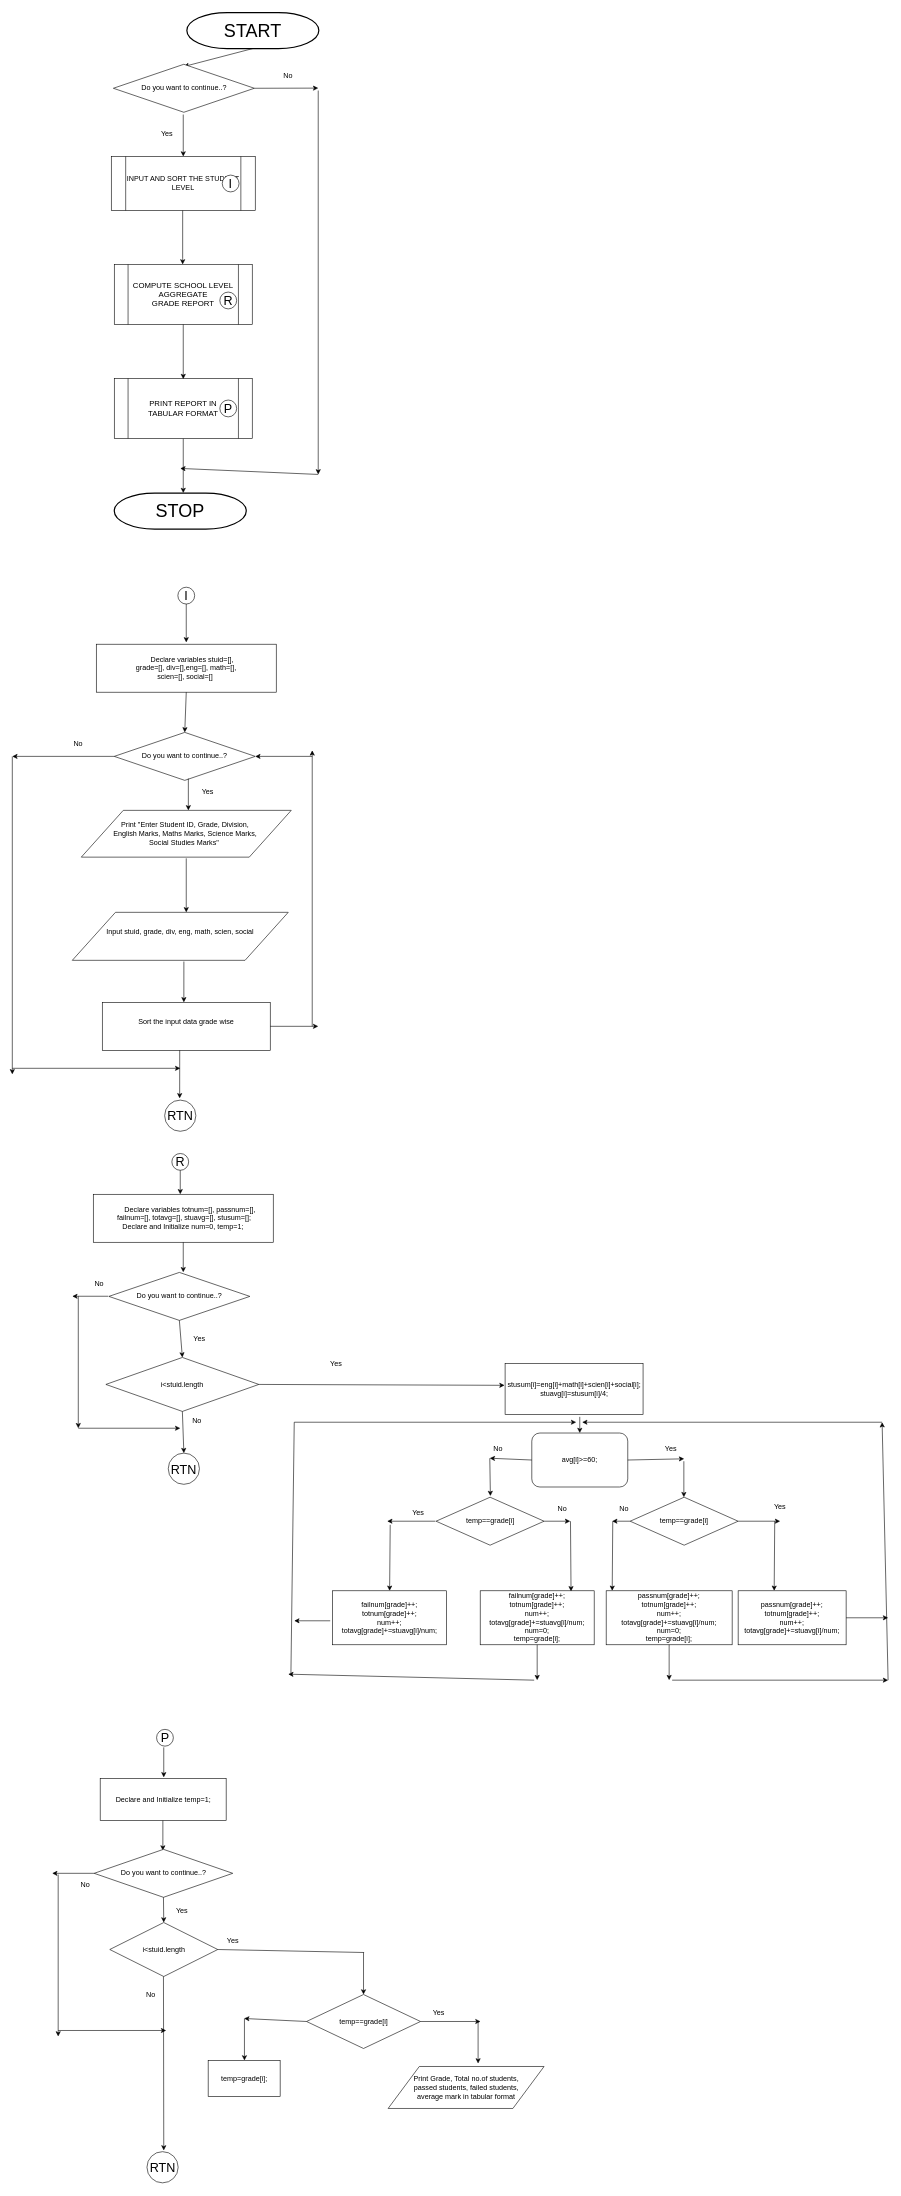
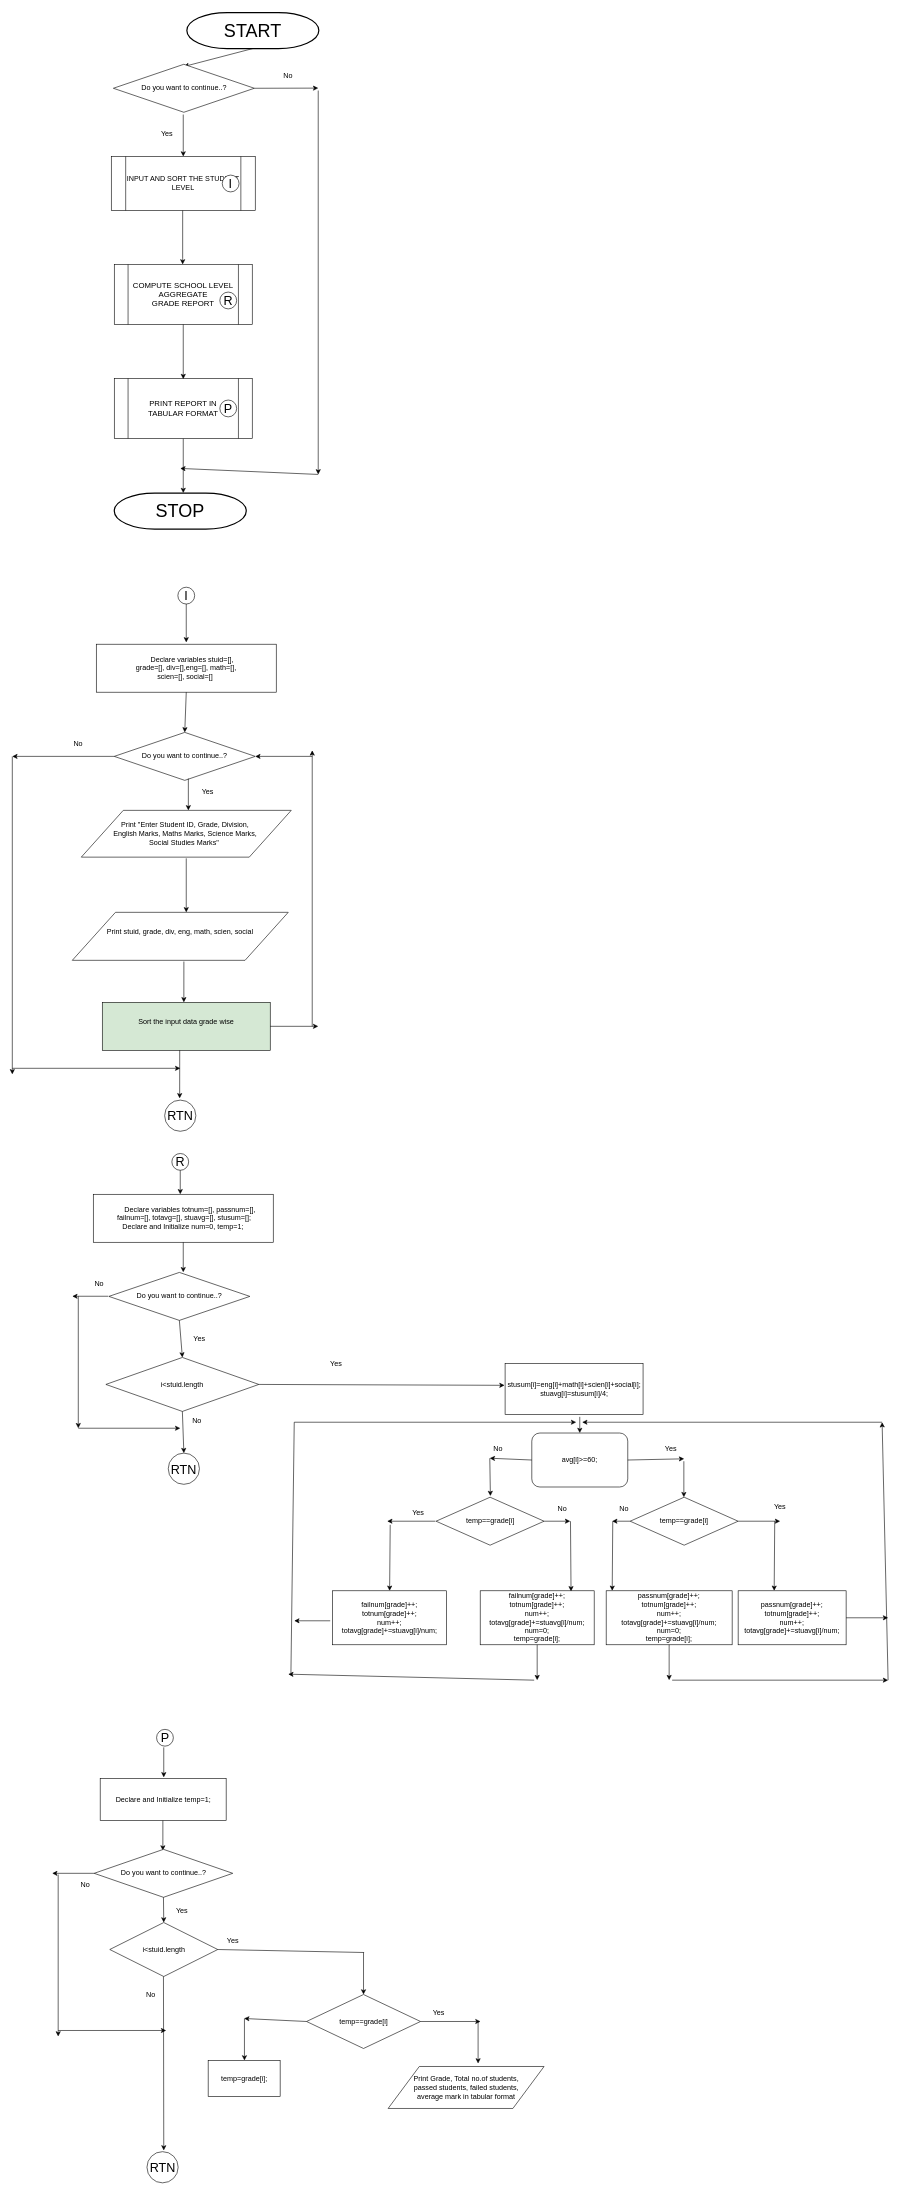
- <mxCell id="13" value="Input stuid, grade, div, eng, math, scien, social &lt;br&gt;&amp;nbsp;" style="shape=parallelogram;perimeter=parallelogramPerimeter;whiteSpace=wrap;html=1;" parent="1" vertex="1"><mxGeometry x="120" y="1520" width="360" height="80" as="geometry" /></mxCell>
+ <mxCell id="13" value="Print stuid, grade, div, eng, math, scien, social &lt;br&gt;&amp;nbsp;" style="shape=parallelogram;perimeter=parallelogramPerimeter;whiteSpace=wrap;html=1;" parent="1" vertex="1"><mxGeometry x="120" y="1520" width="360" height="80" as="geometry" /></mxCell>
- <mxCell id="25" value="&lt;span style=&quot;white-space: normal&quot;&gt;Sort the input data grade wise &lt;br&gt;&lt;br&gt;&lt;/span&gt;" style="rounded=0;whiteSpace=wrap;html=1;" parent="1" vertex="1"><mxGeometry x="170" y="1670" width="280" height="80" as="geometry" /></mxCell>
+ <mxCell id="25" value="&lt;span style=&quot;white-space: normal&quot;&gt;Sort the input data grade wise &lt;br&gt;&lt;br&gt;&lt;/span&gt;" style="rounded=0;whiteSpace=wrap;html=1;fillColor=#d5e8d4;" parent="1" vertex="1"><mxGeometry x="170" y="1670" width="280" height="80" as="geometry" /></mxCell>
